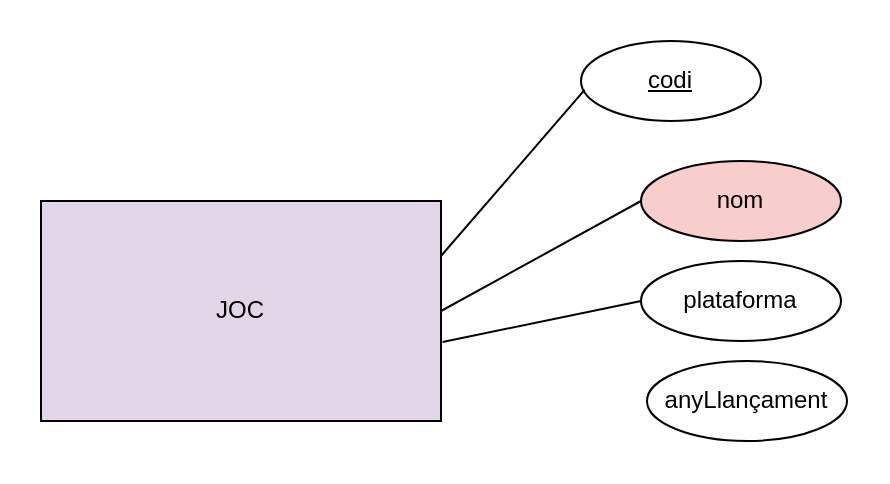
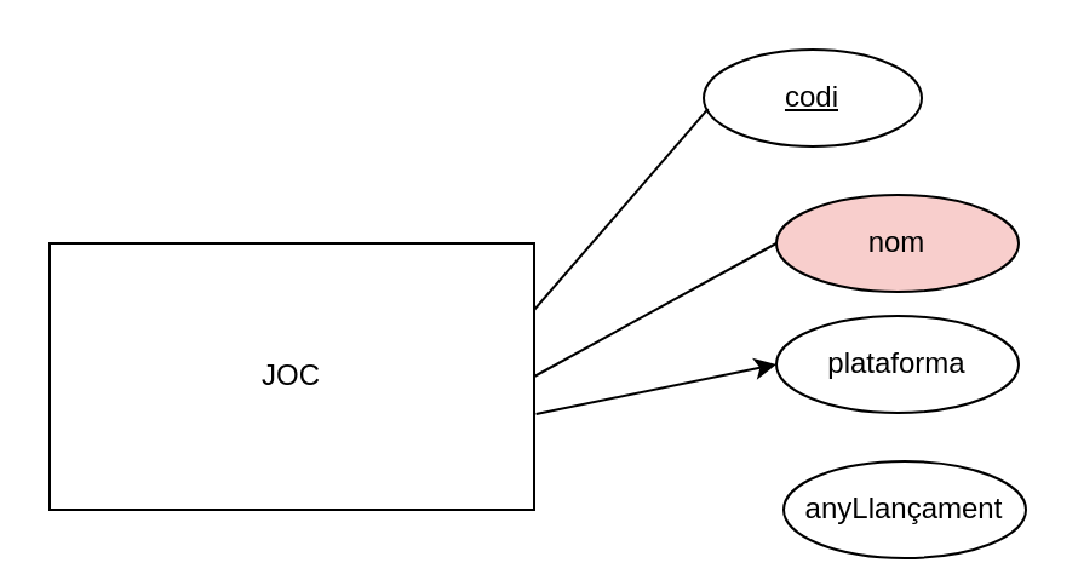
- <mxCell id="8" value="" style="endArrow=none;html=1;rounded=0;exitX=1.004;exitY=0.641;exitDx=0;exitDy=0;entryX=0;entryY=0.5;entryDx=0;entryDy=0;exitPerimeter=0;" edge="1" target="7" parent="1" source="2"><mxGeometry width="50" height="50" relative="1" as="geometry"><mxPoint x="220" y="205" as="sourcePoint" /><mxPoint x="410" y="170" as="targetPoint" /></mxGeometry></mxCell>
+ <mxCell id="8" value="" style="endArrow=classic;html=1;rounded=0;exitX=1.004;exitY=0.641;exitDx=0;exitDy=0;entryX=0;entryY=0.5;entryDx=0;entryDy=0;exitPerimeter=0;" edge="1" target="7" parent="1" source="2"><mxGeometry width="50" height="50" relative="1" as="geometry"><mxPoint x="220" y="205" as="sourcePoint" /><mxPoint x="410" y="170" as="targetPoint" /></mxGeometry></mxCell>
- <mxCell id="2" value="JOC" style="rounded=0;whiteSpace=wrap;html=1;fillColor=#e1d5e7;" vertex="1" parent="1"><mxGeometry x="20" y="100" width="200" height="110" as="geometry" /></mxCell>
+ <mxCell id="2" value="JOC" style="rounded=0;whiteSpace=wrap;html=1;" vertex="1" parent="1"><mxGeometry x="20" y="100" width="200" height="110" as="geometry" /></mxCell>
- <mxCell id="9" value="anyLlançament" style="ellipse;whiteSpace=wrap;html=1;" vertex="1" parent="1"><mxGeometry x="323" y="180" width="100" height="40" as="geometry" /></mxCell>
+ <mxCell id="9" value="anyLlançament" style="ellipse;whiteSpace=wrap;html=1;" vertex="1" parent="1"><mxGeometry x="323" y="190" width="100" height="40" as="geometry" /></mxCell>
